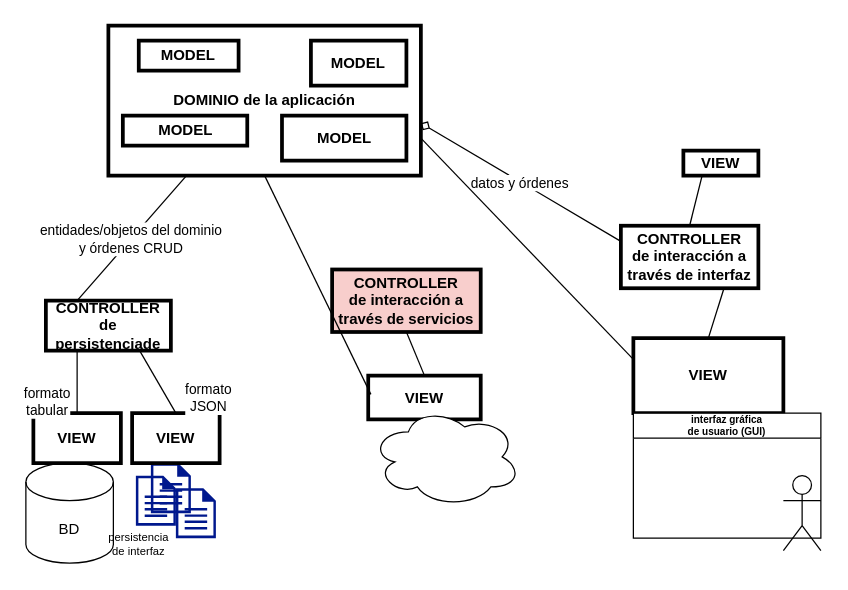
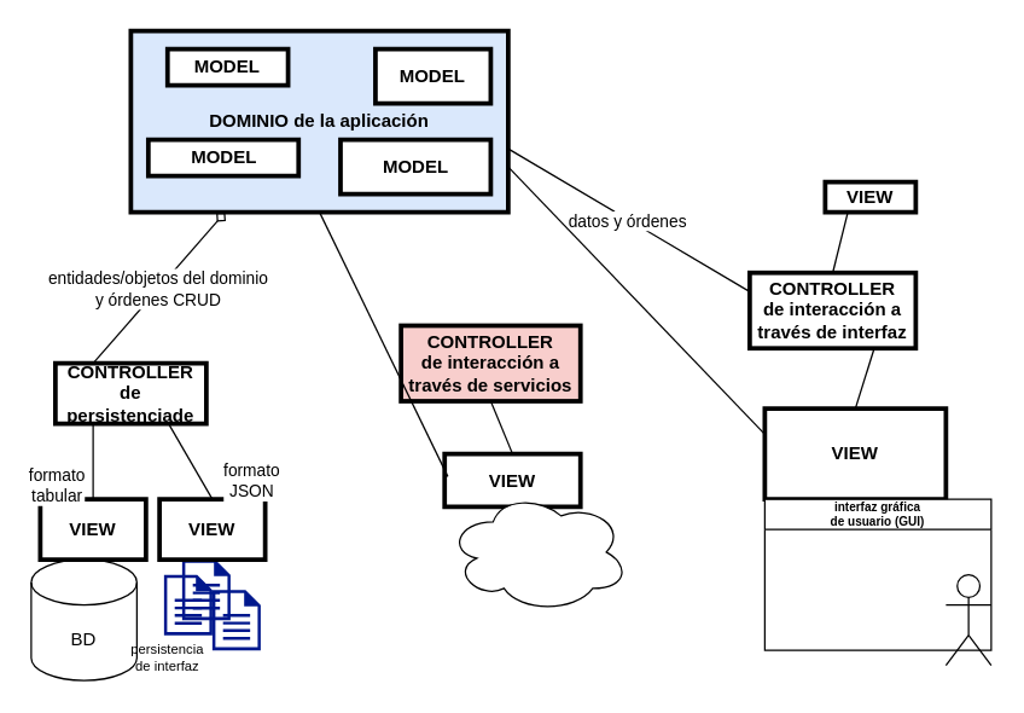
- <mxCell id="25" value="DOMINIO de la aplicación" style="rounded=0;whiteSpace=wrap;html=1;fontStyle=1;strokeWidth=3;" parent="24" vertex="1"><mxGeometry width="250" height="120" as="geometry" /></mxCell>
+ <mxCell id="25" value="DOMINIO de la aplicación" style="rounded=0;whiteSpace=wrap;html=1;fontStyle=1;strokeWidth=3;fillColor=#dae8fc;" parent="24" vertex="1"><mxGeometry width="250" height="120" as="geometry" /></mxCell>
- <mxCell id="5" value="" style="endArrow=diamond;html=1;exitX=0;exitY=0.25;exitDx=0;exitDy=0;entryX=1;entryY=0.65;entryDx=0;entryDy=0;entryPerimeter=0;endFill=0;" parent="1" source="2" target="25" edge="1"><mxGeometry relative="1" as="geometry"><mxPoint x="256" y="160" as="sourcePoint" /><mxPoint x="356" y="160" as="targetPoint" /></mxGeometry></mxCell>
+ <mxCell id="5" value="" style="endArrow=none;html=1;exitX=0;exitY=0.25;exitDx=0;exitDy=0;entryX=1;entryY=0.65;entryDx=0;entryDy=0;entryPerimeter=0;endFill=0;" parent="1" source="2" target="25" edge="1"><mxGeometry relative="1" as="geometry"><mxPoint x="256" y="160" as="sourcePoint" /><mxPoint x="356" y="160" as="targetPoint" /></mxGeometry></mxCell>
- <mxCell id="16" value="" style="endArrow=none;html=1;exitX=0.25;exitY=0;exitDx=0;exitDy=0;endFill=0;entryX=0.25;entryY=1;entryDx=0;entryDy=0;" parent="1" source="14" edge="1" target="25"><mxGeometry relative="1" as="geometry"><mxPoint x="296" y="295" as="sourcePoint" /><mxPoint x="136" y="170" as="targetPoint" /></mxGeometry></mxCell>
+ <mxCell id="16" value="" style="endArrow=diamond;html=1;exitX=0.25;exitY=0;exitDx=0;exitDy=0;endFill=0;entryX=0.25;entryY=1;entryDx=0;entryDy=0;" parent="1" source="14" edge="1" target="25"><mxGeometry relative="1" as="geometry"><mxPoint x="296" y="295" as="sourcePoint" /><mxPoint x="136" y="170" as="targetPoint" /></mxGeometry></mxCell>
